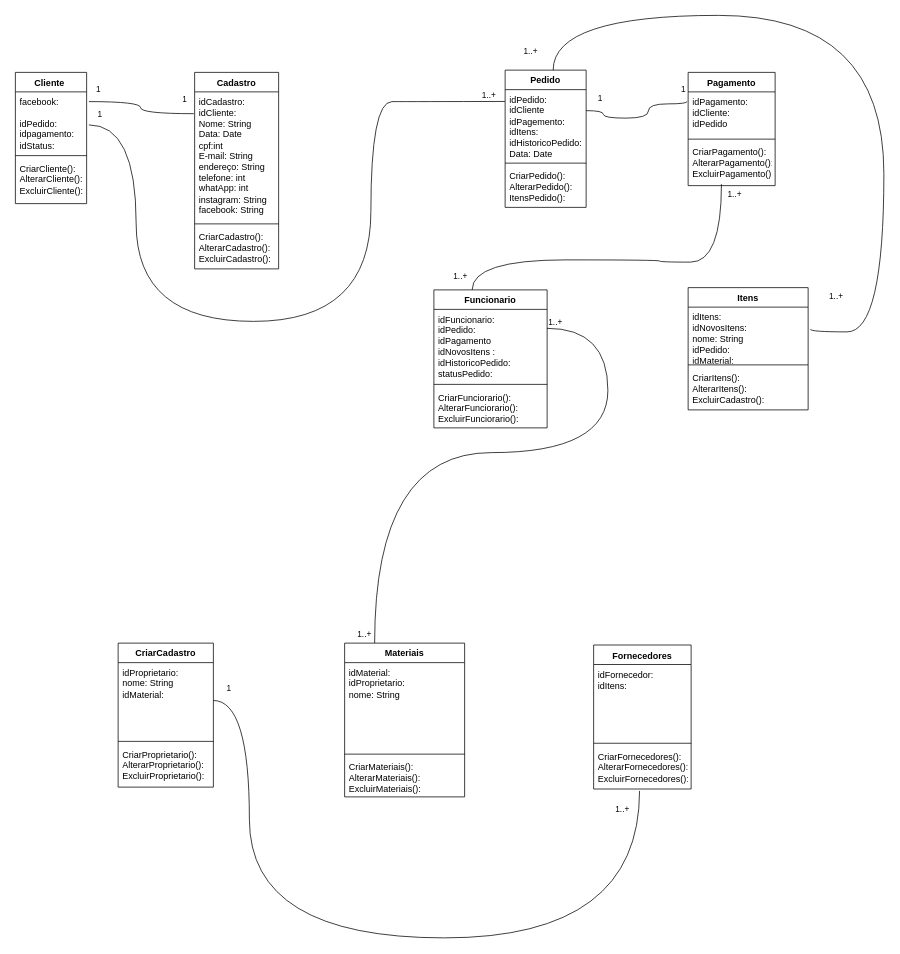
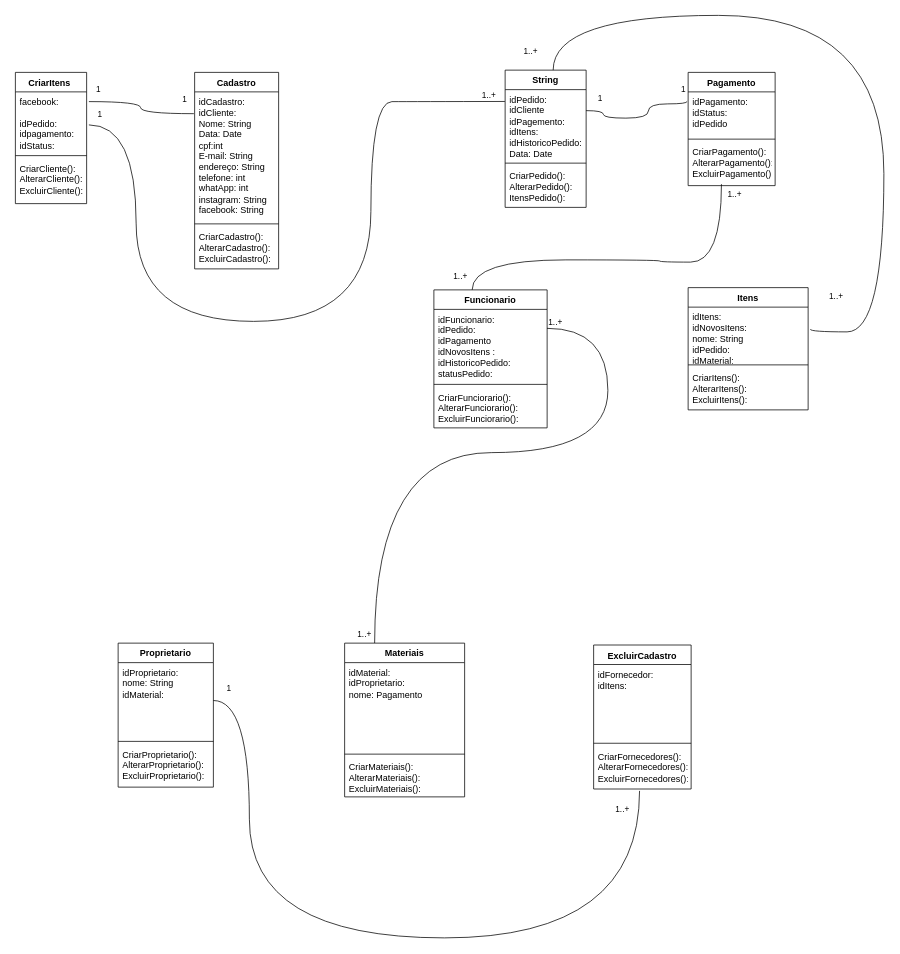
- <mxCell id="14" value="Pedido" style="swimlane;fontStyle=1;align=center;verticalAlign=top;childLayout=stackLayout;horizontal=1;startSize=26;horizontalStack=0;resizeParent=1;resizeParentMax=0;resizeLast=0;collapsible=1;marginBottom=0;whiteSpace=wrap;html=1;" parent="1" vertex="1"><mxGeometry x="673" y="93" width="108" height="183" as="geometry" /></mxCell>
+ <mxCell id="14" value="String" style="swimlane;fontStyle=1;align=center;verticalAlign=top;childLayout=stackLayout;horizontal=1;startSize=26;horizontalStack=0;resizeParent=1;resizeParentMax=0;resizeLast=0;collapsible=1;marginBottom=0;whiteSpace=wrap;html=1;" parent="1" vertex="1"><mxGeometry x="673" y="93" width="108" height="183" as="geometry" /></mxCell>
- <mxCell id="2" value="Cliente&amp;nbsp;" style="swimlane;fontStyle=1;align=center;verticalAlign=top;childLayout=stackLayout;horizontal=1;startSize=26;horizontalStack=0;resizeParent=1;resizeParentMax=0;resizeLast=0;collapsible=1;marginBottom=0;whiteSpace=wrap;html=1;" parent="1" vertex="1"><mxGeometry x="20" y="96" width="95" height="175" as="geometry"><mxRectangle x="-102" y="-28" width="95" height="26" as="alternateBounds" /></mxGeometry></mxCell>
+ <mxCell id="2" value="CriarItens&amp;nbsp;" style="swimlane;fontStyle=1;align=center;verticalAlign=top;childLayout=stackLayout;horizontal=1;startSize=26;horizontalStack=0;resizeParent=1;resizeParentMax=0;resizeLast=0;collapsible=1;marginBottom=0;whiteSpace=wrap;html=1;" parent="1" vertex="1"><mxGeometry x="20" y="96" width="95" height="175" as="geometry"><mxRectangle x="-102" y="-28" width="95" height="26" as="alternateBounds" /></mxGeometry></mxCell>
- <mxCell id="23" value="idPagamento:&lt;div&gt;idCliente:&lt;/div&gt;&lt;div&gt;idPedido&lt;br&gt;&lt;div&gt;&lt;br&gt;&lt;/div&gt;&lt;/div&gt;" style="text;strokeColor=none;fillColor=none;align=left;verticalAlign=top;spacingLeft=4;spacingRight=4;overflow=hidden;rotatable=0;points=[[0,0.5],[1,0.5]];portConstraint=eastwest;whiteSpace=wrap;html=1;" parent="22" vertex="1"><mxGeometry y="26" width="116" height="59" as="geometry" /></mxCell>
+ <mxCell id="23" value="idPagamento:&lt;div&gt;idStatus:&lt;/div&gt;&lt;div&gt;idPedido&lt;br&gt;&lt;div&gt;&lt;br&gt;&lt;/div&gt;&lt;/div&gt;" style="text;strokeColor=none;fillColor=none;align=left;verticalAlign=top;spacingLeft=4;spacingRight=4;overflow=hidden;rotatable=0;points=[[0,0.5],[1,0.5]];portConstraint=eastwest;whiteSpace=wrap;html=1;" parent="22" vertex="1"><mxGeometry y="26" width="116" height="59" as="geometry" /></mxCell>
- <mxCell id="21" value="CriarItens():&lt;div&gt;Alterar&lt;span style=&quot;background-color: transparent; color: light-dark(rgb(0, 0, 0), rgb(255, 255, 255));&quot;&gt;Itens&lt;/span&gt;&lt;span style=&quot;background-color: transparent; color: light-dark(rgb(0, 0, 0), rgb(255, 255, 255));&quot;&gt;():&lt;/span&gt;&lt;/div&gt;&lt;div&gt;Excluir&lt;span style=&quot;background-color: transparent; color: light-dark(rgb(0, 0, 0), rgb(255, 255, 255));&quot;&gt;Cadastro&lt;/span&gt;&lt;span style=&quot;background-color: transparent; color: light-dark(rgb(0, 0, 0), rgb(255, 255, 255));&quot;&gt;():&lt;/span&gt;&lt;/div&gt;" style="text;strokeColor=none;fillColor=none;align=left;verticalAlign=top;spacingLeft=4;spacingRight=4;overflow=hidden;rotatable=0;points=[[0,0.5],[1,0.5]];portConstraint=eastwest;whiteSpace=wrap;html=1;" parent="18" vertex="1"><mxGeometry y="107" width="160" height="56" as="geometry" /></mxCell>
+ <mxCell id="21" value="CriarItens():&lt;div&gt;Alterar&lt;span style=&quot;background-color: transparent; color: light-dark(rgb(0, 0, 0), rgb(255, 255, 255));&quot;&gt;Itens&lt;/span&gt;&lt;span style=&quot;background-color: transparent; color: light-dark(rgb(0, 0, 0), rgb(255, 255, 255));&quot;&gt;():&lt;/span&gt;&lt;/div&gt;&lt;div&gt;Excluir&lt;span style=&quot;background-color: transparent; color: light-dark(rgb(0, 0, 0), rgb(255, 255, 255));&quot;&gt;Itens&lt;/span&gt;&lt;span style=&quot;background-color: transparent; color: light-dark(rgb(0, 0, 0), rgb(255, 255, 255));&quot;&gt;():&lt;/span&gt;&lt;/div&gt;" style="text;strokeColor=none;fillColor=none;align=left;verticalAlign=top;spacingLeft=4;spacingRight=4;overflow=hidden;rotatable=0;points=[[0,0.5],[1,0.5]];portConstraint=eastwest;whiteSpace=wrap;html=1;" parent="18" vertex="1"><mxGeometry y="107" width="160" height="56" as="geometry" /></mxCell>
- <mxCell id="10" value="CriarCadastro&lt;div&gt;&lt;br&gt;&lt;/div&gt;" style="swimlane;fontStyle=1;align=center;verticalAlign=top;childLayout=stackLayout;horizontal=1;startSize=26;horizontalStack=0;resizeParent=1;resizeParentMax=0;resizeLast=0;collapsible=1;marginBottom=0;whiteSpace=wrap;html=1;" parent="1" vertex="1"><mxGeometry x="157" y="857" width="127" height="192" as="geometry" /></mxCell>
+ <mxCell id="10" value="Proprietario&lt;div&gt;&lt;br&gt;&lt;/div&gt;" style="swimlane;fontStyle=1;align=center;verticalAlign=top;childLayout=stackLayout;horizontal=1;startSize=26;horizontalStack=0;resizeParent=1;resizeParentMax=0;resizeLast=0;collapsible=1;marginBottom=0;whiteSpace=wrap;html=1;" parent="1" vertex="1"><mxGeometry x="157" y="857" width="127" height="192" as="geometry" /></mxCell>
- <mxCell id="42" value="Fornecedores" style="swimlane;fontStyle=1;align=center;verticalAlign=top;childLayout=stackLayout;horizontal=1;startSize=26;horizontalStack=0;resizeParent=1;resizeParentMax=0;resizeLast=0;collapsible=1;marginBottom=0;whiteSpace=wrap;html=1;" vertex="1" parent="1"><mxGeometry x="791" y="859.5" width="130" height="192" as="geometry" /></mxCell>
+ <mxCell id="42" value="ExcluirCadastro" style="swimlane;fontStyle=1;align=center;verticalAlign=top;childLayout=stackLayout;horizontal=1;startSize=26;horizontalStack=0;resizeParent=1;resizeParentMax=0;resizeLast=0;collapsible=1;marginBottom=0;whiteSpace=wrap;html=1;" vertex="1" parent="1"><mxGeometry x="791" y="859.5" width="130" height="192" as="geometry" /></mxCell>
- <mxCell id="47" value="idMaterial:&lt;div&gt;idProprietario:&lt;/div&gt;&lt;div&gt;nome: String&lt;br&gt;&lt;div&gt;&lt;br&gt;&lt;/div&gt;&lt;/div&gt;" style="text;strokeColor=none;fillColor=none;align=left;verticalAlign=top;spacingLeft=4;spacingRight=4;overflow=hidden;rotatable=0;points=[[0,0.5],[1,0.5]];portConstraint=eastwest;whiteSpace=wrap;html=1;" vertex="1" parent="46"><mxGeometry y="26" width="160" height="118" as="geometry" /></mxCell>
+ <mxCell id="47" value="idMaterial:&lt;div&gt;idProprietario:&lt;/div&gt;&lt;div&gt;nome: Pagamento&lt;br&gt;&lt;div&gt;&lt;br&gt;&lt;/div&gt;&lt;/div&gt;" style="text;strokeColor=none;fillColor=none;align=left;verticalAlign=top;spacingLeft=4;spacingRight=4;overflow=hidden;rotatable=0;points=[[0,0.5],[1,0.5]];portConstraint=eastwest;whiteSpace=wrap;html=1;" vertex="1" parent="46"><mxGeometry y="26" width="160" height="118" as="geometry" /></mxCell>
